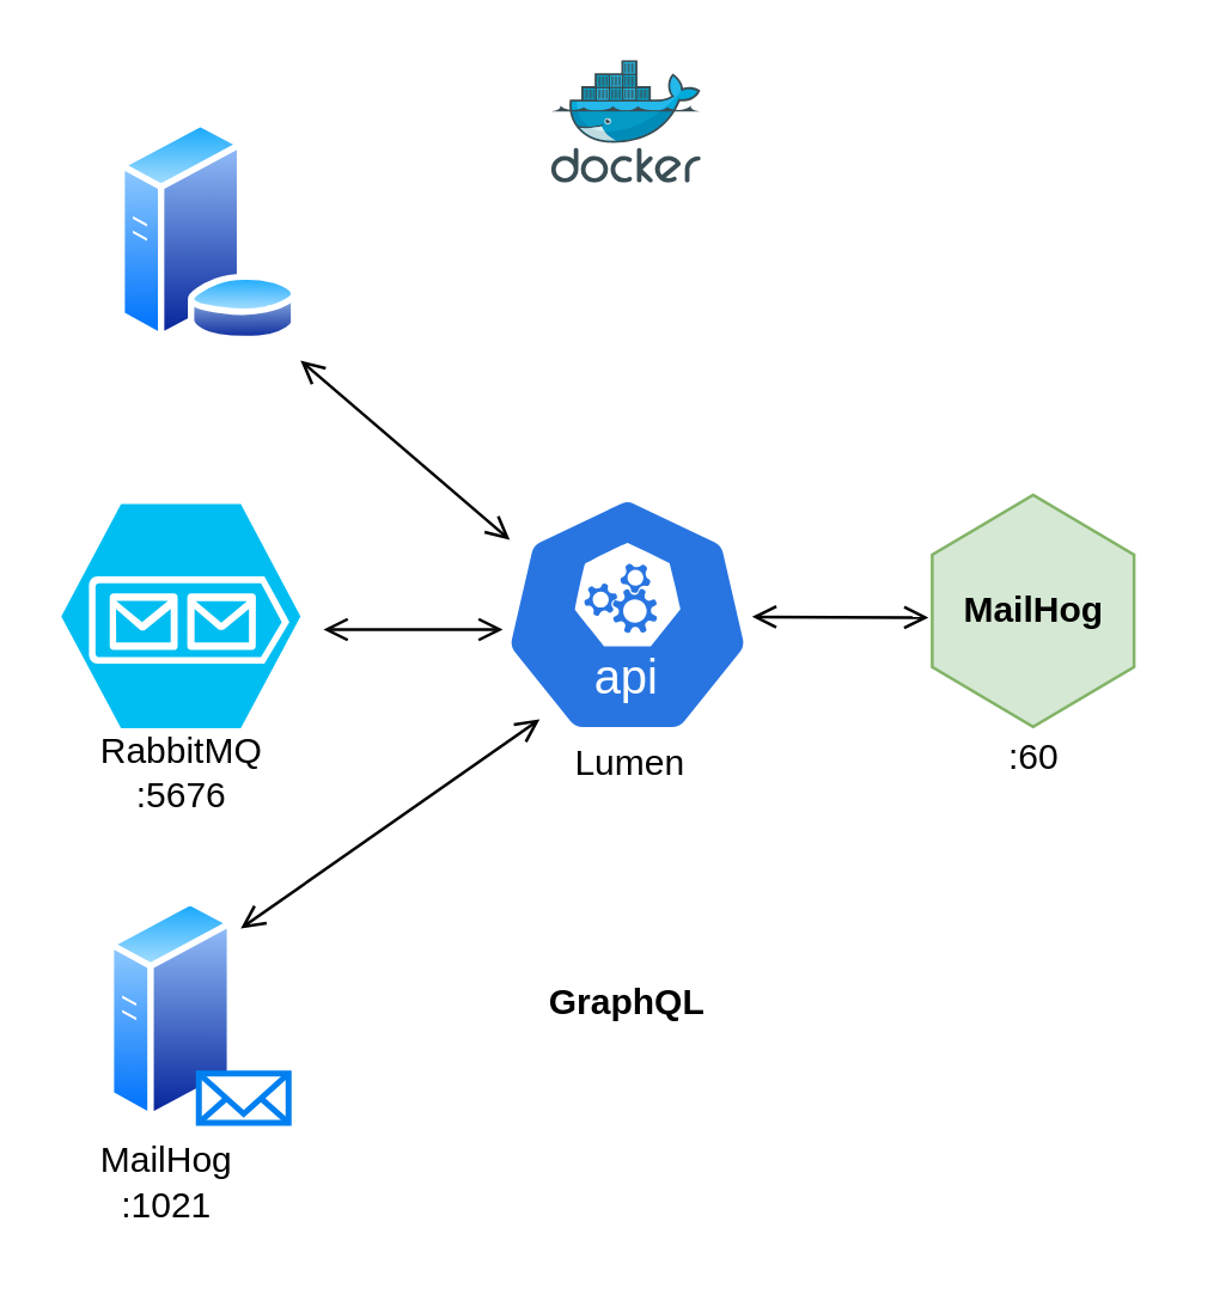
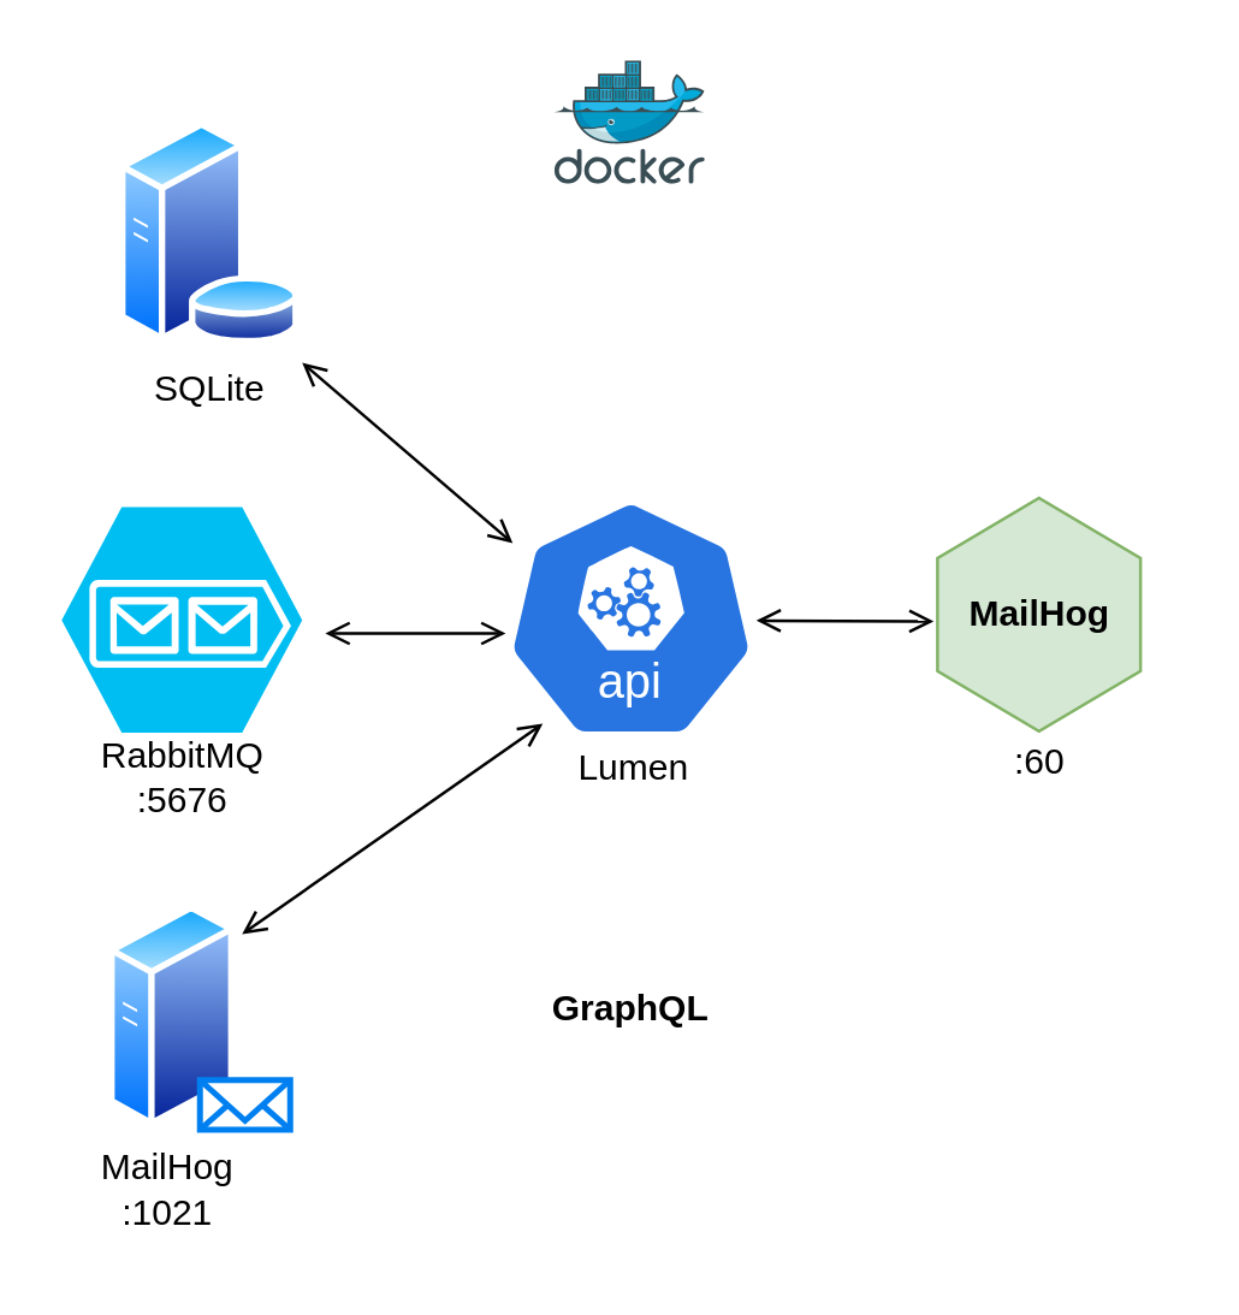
+ <mxCell id="7" value="SQLite" style="text;html=1;align=center;verticalAlign=middle;resizable=0;points=[];autosize=1;strokeColor=none;fillColor=none;" vertex="1" parent="5"><mxGeometry y="74.39" width="60" height="30" as="geometry" /></mxCell>
